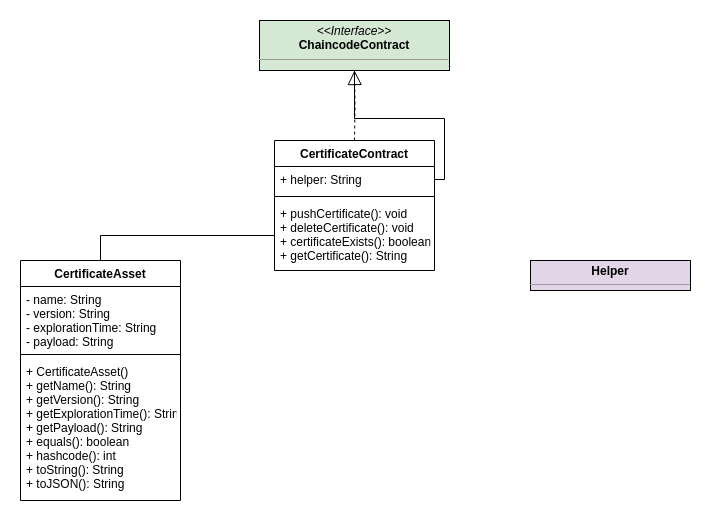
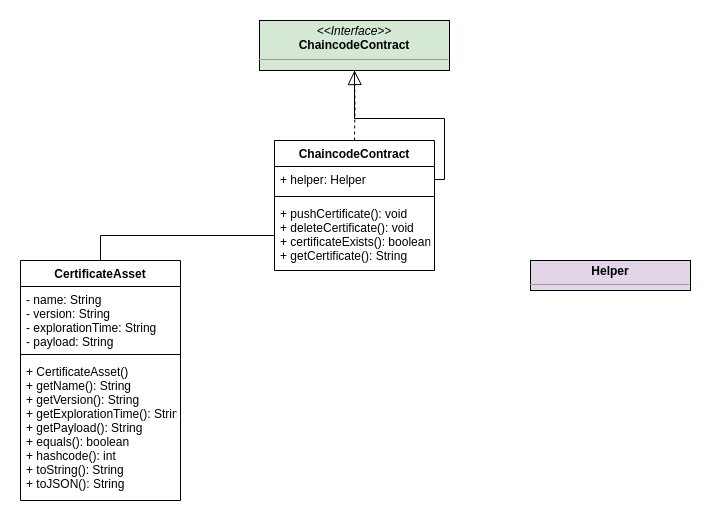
- <mxCell id="3" value="CertificateContract" style="swimlane;fontStyle=1;align=center;verticalAlign=top;childLayout=stackLayout;horizontal=1;startSize=26;horizontalStack=0;resizeParent=1;resizeParentMax=0;resizeLast=0;collapsible=1;marginBottom=0;" vertex="1" parent="1"><mxGeometry x="274" y="140" width="160" height="130" as="geometry" /></mxCell>
+ <mxCell id="3" value="ChaincodeContract" style="swimlane;fontStyle=1;align=center;verticalAlign=top;childLayout=stackLayout;horizontal=1;startSize=26;horizontalStack=0;resizeParent=1;resizeParentMax=0;resizeLast=0;collapsible=1;marginBottom=0;" vertex="1" parent="1"><mxGeometry x="274" y="140" width="160" height="130" as="geometry" /></mxCell>
- <mxCell id="4" value="+ helper: String" style="text;strokeColor=none;fillColor=none;align=left;verticalAlign=top;spacingLeft=4;spacingRight=4;overflow=hidden;rotatable=0;points=[[0,0.5],[1,0.5]];portConstraint=eastwest;" vertex="1" parent="3"><mxGeometry y="26" width="160" height="26" as="geometry" /></mxCell>
+ <mxCell id="4" value="+ helper: Helper" style="text;strokeColor=none;fillColor=none;align=left;verticalAlign=top;spacingLeft=4;spacingRight=4;overflow=hidden;rotatable=0;points=[[0,0.5],[1,0.5]];portConstraint=eastwest;" vertex="1" parent="3"><mxGeometry y="26" width="160" height="26" as="geometry" /></mxCell>
